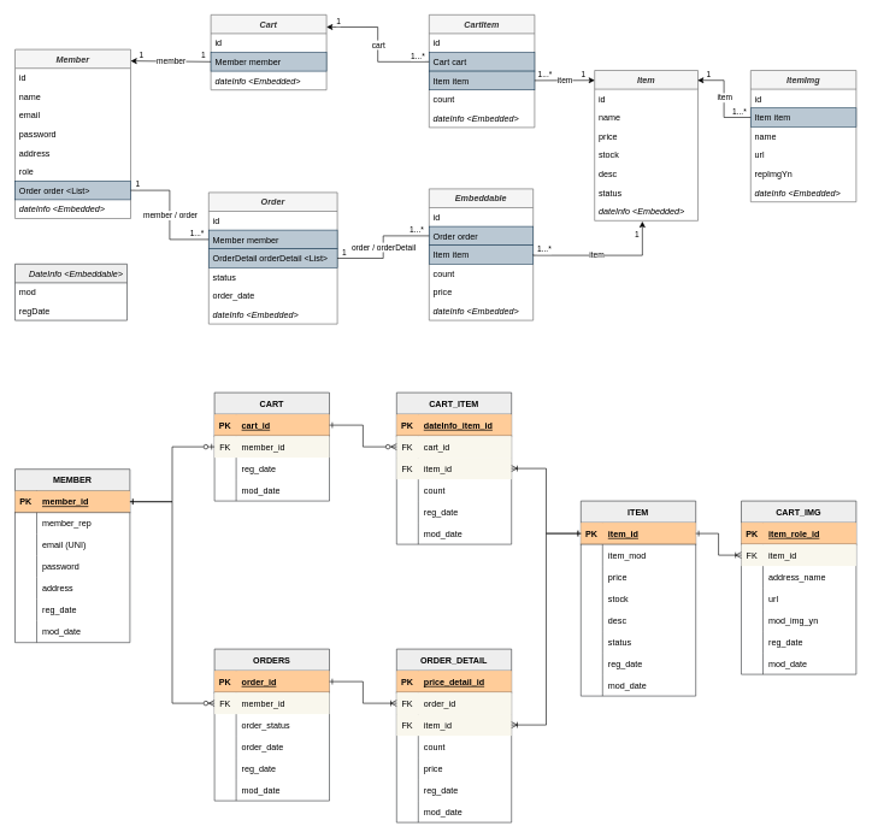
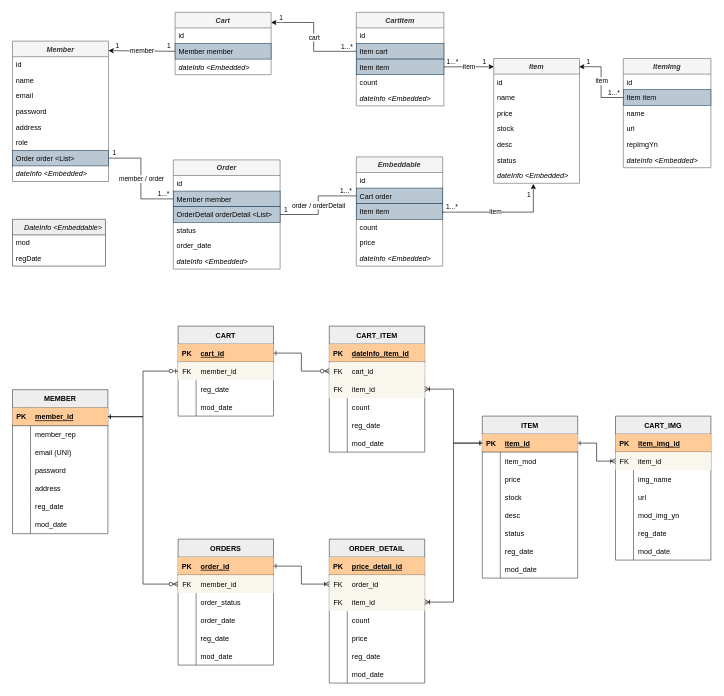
- <mxCell id="110" value="Cart cart" style="text;align=left;verticalAlign=top;spacingLeft=4;spacingRight=4;overflow=hidden;rotatable=0;points=[[0,0.5],[1,0.5]];portConstraint=eastwest;rounded=0;shadow=0;html=0;fillColor=#bac8d3;strokeColor=#23445d;" parent="108" vertex="1"><mxGeometry y="52" width="146" height="26" as="geometry" /></mxCell>
+ <mxCell id="110" value="Item cart" style="text;align=left;verticalAlign=top;spacingLeft=4;spacingRight=4;overflow=hidden;rotatable=0;points=[[0,0.5],[1,0.5]];portConstraint=eastwest;rounded=0;shadow=0;html=0;fillColor=#bac8d3;strokeColor=#23445d;" parent="108" vertex="1"><mxGeometry y="52" width="146" height="26" as="geometry" /></mxCell>
- <mxCell id="167" value="Order order" style="text;align=left;verticalAlign=top;spacingLeft=4;spacingRight=4;overflow=hidden;rotatable=0;points=[[0,0.5],[1,0.5]];portConstraint=eastwest;rounded=0;shadow=0;html=0;fillColor=#bac8d3;strokeColor=#23445d;" parent="165" vertex="1"><mxGeometry y="52" width="144" height="26" as="geometry" /></mxCell>
+ <mxCell id="167" value="Cart order" style="text;align=left;verticalAlign=top;spacingLeft=4;spacingRight=4;overflow=hidden;rotatable=0;points=[[0,0.5],[1,0.5]];portConstraint=eastwest;rounded=0;shadow=0;html=0;fillColor=#bac8d3;strokeColor=#23445d;" parent="165" vertex="1"><mxGeometry y="52" width="144" height="26" as="geometry" /></mxCell>
- <mxCell id="175" value="item_role_id" style="shape=partialRectangle;connectable=0;fillColor=none;top=0;left=0;bottom=0;right=0;align=left;spacingLeft=6;fontStyle=5;overflow=hidden;" parent="173" vertex="1"><mxGeometry x="30" width="129" height="30" as="geometry"><mxRectangle width="129" height="30" as="alternateBounds" /></mxGeometry></mxCell>
+ <mxCell id="175" value="item_img_id" style="shape=partialRectangle;connectable=0;fillColor=none;top=0;left=0;bottom=0;right=0;align=left;spacingLeft=6;fontStyle=5;overflow=hidden;" parent="173" vertex="1"><mxGeometry x="30" width="129" height="30" as="geometry"><mxRectangle width="129" height="30" as="alternateBounds" /></mxGeometry></mxCell>
- <mxCell id="181" value="address_name" style="shape=partialRectangle;connectable=0;fillColor=none;top=0;left=0;bottom=0;right=0;align=left;spacingLeft=6;overflow=hidden;" parent="179" vertex="1"><mxGeometry x="30" width="129" height="30" as="geometry"><mxRectangle width="129" height="30" as="alternateBounds" /></mxGeometry></mxCell>
+ <mxCell id="181" value="img_name" style="shape=partialRectangle;connectable=0;fillColor=none;top=0;left=0;bottom=0;right=0;align=left;spacingLeft=6;overflow=hidden;" parent="179" vertex="1"><mxGeometry x="30" width="129" height="30" as="geometry"><mxRectangle width="129" height="30" as="alternateBounds" /></mxGeometry></mxCell>
